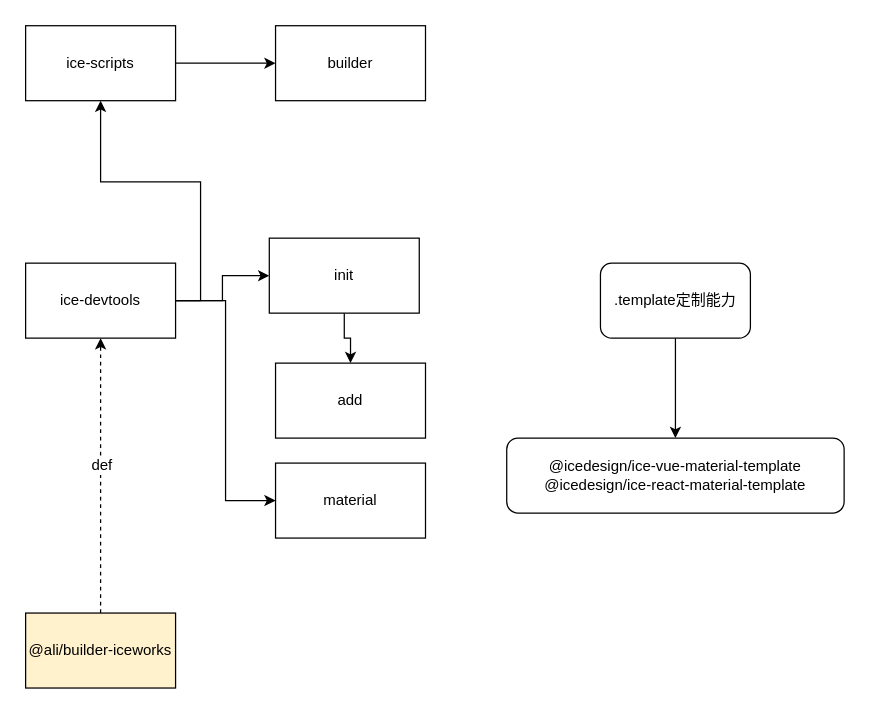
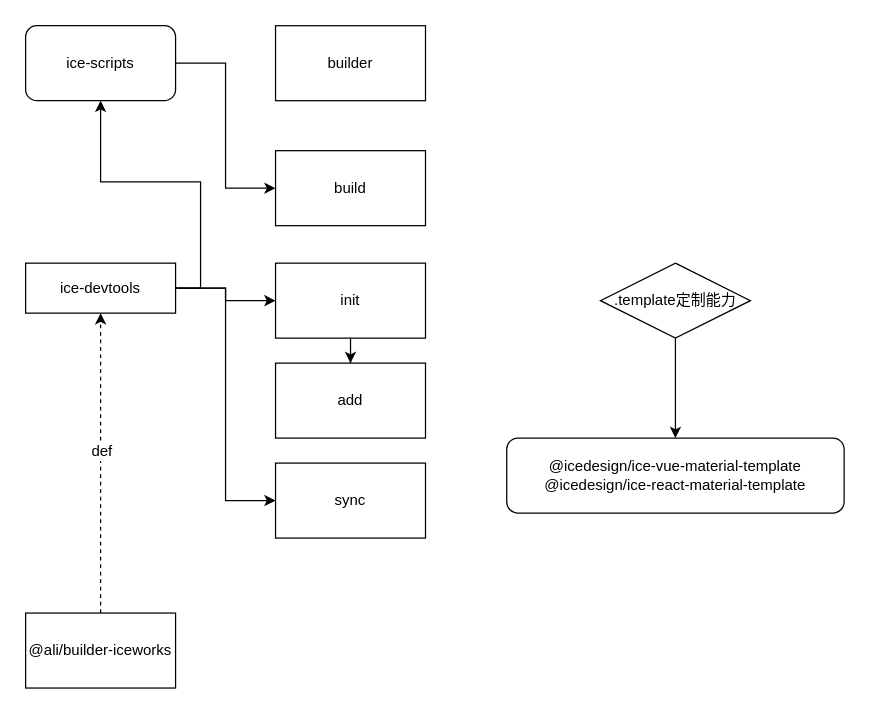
- <mxCell id="4" value="ice-scripts" style="rounded=0;whiteSpace=wrap;html=1;" vertex="1" parent="1"><mxGeometry x="20" y="20" width="120" height="60" as="geometry" /></mxCell>
+ <mxCell id="4" value="ice-scripts" style="whiteSpace=wrap;html=1;rounded=1;" vertex="1" parent="1"><mxGeometry x="20" y="20" width="120" height="60" as="geometry" /></mxCell>
- <mxCell id="2" value="" style="edgeStyle=orthogonalEdgeStyle;rounded=0;orthogonalLoop=1;jettySize=auto;html=1;" edge="1" parent="1" source="4" target="5"><mxGeometry relative="1" as="geometry" /></mxCell>
+ <mxCell id="3" style="edgeStyle=orthogonalEdgeStyle;rounded=0;orthogonalLoop=1;jettySize=auto;html=1;exitX=1;exitY=0.5;exitDx=0;exitDy=0;entryX=0;entryY=0.5;entryDx=0;entryDy=0;" edge="1" parent="1" source="4" target="6"><mxGeometry relative="1" as="geometry"><mxPoint x="180" y="160" as="targetPoint" /></mxGeometry></mxCell>
+ <mxCell id="6" value="build" style="rounded=0;whiteSpace=wrap;html=1;" vertex="1" parent="1"><mxGeometry x="220" y="120" width="120" height="60" as="geometry" /></mxCell>
- <mxCell id="12" value="init" style="rounded=0;whiteSpace=wrap;html=1;" vertex="1" parent="1"><mxGeometry x="215" y="190" width="120" height="60" as="geometry" /></mxCell>
+ <mxCell id="12" value="init" style="rounded=0;whiteSpace=wrap;html=1;" vertex="1" parent="1"><mxGeometry x="220" y="210" width="120" height="60" as="geometry" /></mxCell>
- <mxCell id="10" value="ice-devtools" style="rounded=0;whiteSpace=wrap;html=1;" vertex="1" parent="1"><mxGeometry x="20" y="210" width="120" height="60" as="geometry" /></mxCell>
+ <mxCell id="10" value="ice-devtools" style="rounded=0;whiteSpace=wrap;html=1;" vertex="1" parent="1"><mxGeometry x="20" y="210" width="120" height="40" as="geometry" /></mxCell>
- <mxCell id="14" value=".template定制能力" style="rounded=1;whiteSpace=wrap;html=1;" vertex="1" parent="1"><mxGeometry x="480" y="210" width="120" height="60" as="geometry" /></mxCell>
+ <mxCell id="14" value=".template定制能力" style="rhombus;whiteSpace=wrap;html=1;" vertex="1" parent="1"><mxGeometry x="480" y="210" width="120" height="60" as="geometry" /></mxCell>
- <mxCell id="17" value="material" style="rounded=0;whiteSpace=wrap;html=1;" vertex="1" parent="1"><mxGeometry x="220" y="370" width="120" height="60" as="geometry" /></mxCell>
+ <mxCell id="17" value="sync" style="rounded=0;whiteSpace=wrap;html=1;" vertex="1" parent="1"><mxGeometry x="220" y="370" width="120" height="60" as="geometry" /></mxCell>
- <mxCell id="20" value="@ali/builder-iceworks" style="rounded=0;whiteSpace=wrap;html=1;fillColor=#fff2cc;" vertex="1" parent="1"><mxGeometry x="20" y="490" width="120" height="60" as="geometry" /></mxCell>
+ <mxCell id="20" value="@ali/builder-iceworks" style="rounded=0;whiteSpace=wrap;html=1;" vertex="1" parent="1"><mxGeometry x="20" y="490" width="120" height="60" as="geometry" /></mxCell>
